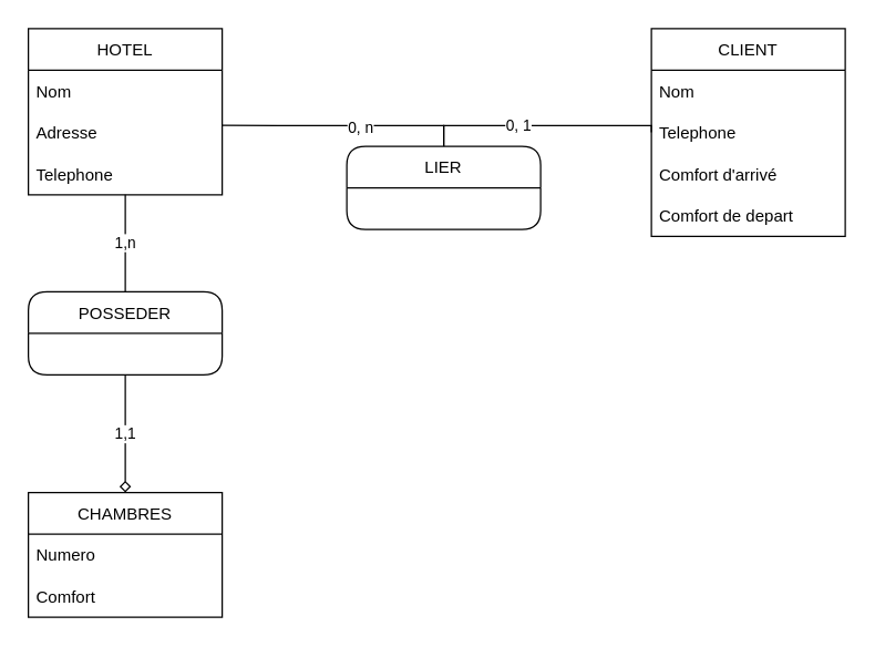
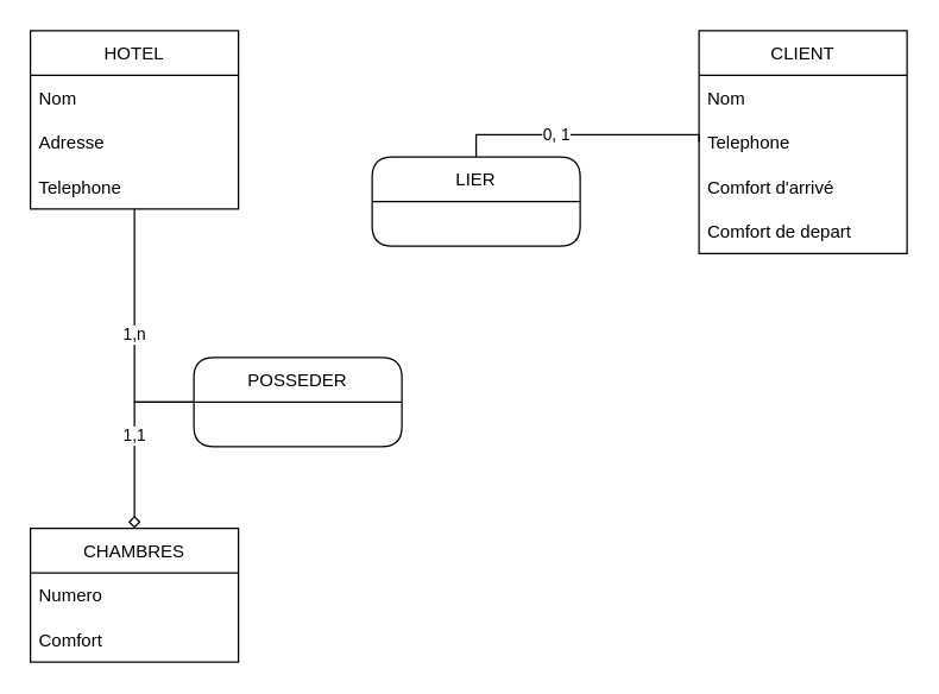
- <mxCell id="14" style="edgeStyle=orthogonalEdgeStyle;rounded=0;orthogonalLoop=1;jettySize=auto;html=1;endArrow=none;endFill=0;entryX=1;entryY=0.333;entryDx=0;entryDy=0;entryPerimeter=0;" parent="1" source="18" target="4" edge="1"><mxGeometry relative="1" as="geometry"><mxPoint x="170" y="90" as="targetPoint" /><Array as="points"><mxPoint x="200" y="90" /><mxPoint x="200" y="90" /></Array></mxGeometry></mxCell>
- <mxCell id="15" value="0, n" style="edgeLabel;html=1;align=center;verticalAlign=middle;resizable=0;points=[];" parent="14" vertex="1" connectable="0"><mxGeometry x="-0.133" y="1" relative="1" as="geometry"><mxPoint as="offset" /></mxGeometry></mxCell>
- <mxCell id="21" value="POSSEDER" style="swimlane;fontStyle=0;childLayout=stackLayout;horizontal=1;startSize=30;horizontalStack=0;resizeParent=1;resizeParentMax=0;resizeLast=0;collapsible=1;marginBottom=0;rounded=1;" parent="1" vertex="1"><mxGeometry x="20" y="210" width="140" height="60" as="geometry"><mxRectangle x="290" y="200" width="70" height="30" as="alternateBounds" /></mxGeometry></mxCell>
+ <mxCell id="21" value="POSSEDER" style="swimlane;fontStyle=0;childLayout=stackLayout;horizontal=1;startSize=30;horizontalStack=0;resizeParent=1;resizeParentMax=0;resizeLast=0;collapsible=1;marginBottom=0;rounded=1;" parent="1" vertex="1"><mxGeometry x="130" y="240" width="140" height="60" as="geometry"><mxRectangle x="290" y="200" width="70" height="30" as="alternateBounds" /></mxGeometry></mxCell>
